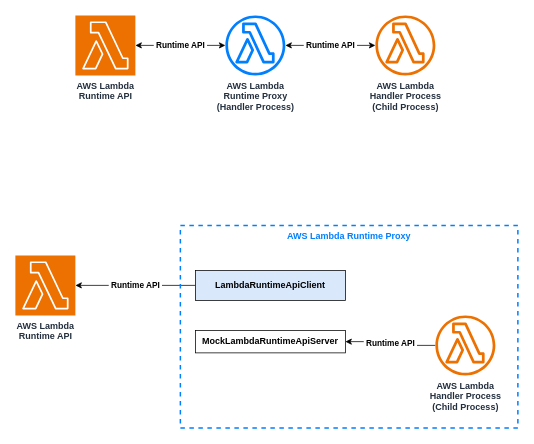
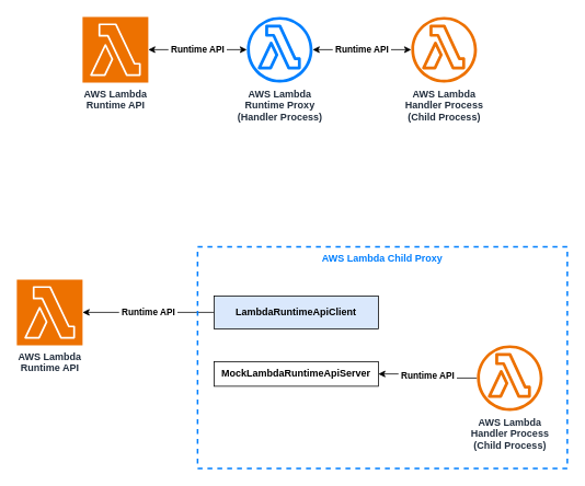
- <mxCell id="13" value="AWS Lambda Runtime Proxy" style="fillColor=none;strokeColor=#007FFF;dashed=1;verticalAlign=top;fontStyle=1;fontColor=#007FFF;whiteSpace=wrap;html=1;strokeWidth=2;" vertex="1" parent="1"><mxGeometry x="240" y="300" width="450" height="270" as="geometry" /></mxCell>
+ <mxCell id="13" value="AWS Lambda Child Proxy" style="fillColor=none;strokeColor=#007FFF;dashed=1;verticalAlign=top;fontStyle=1;fontColor=#007FFF;whiteSpace=wrap;html=1;strokeWidth=2;" vertex="1" parent="1"><mxGeometry x="240" y="300" width="450" height="270" as="geometry" /></mxCell>
